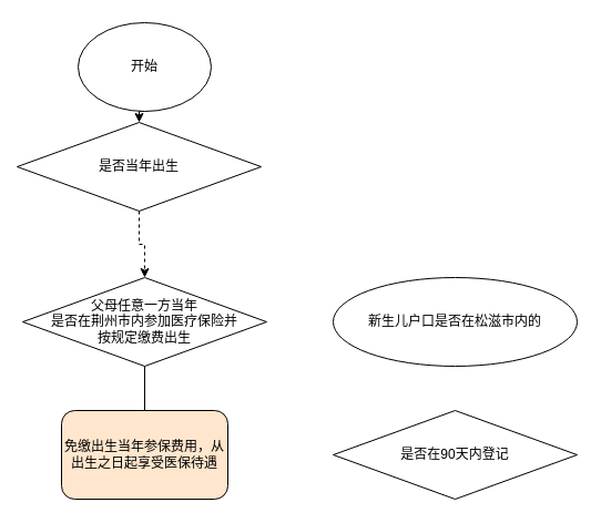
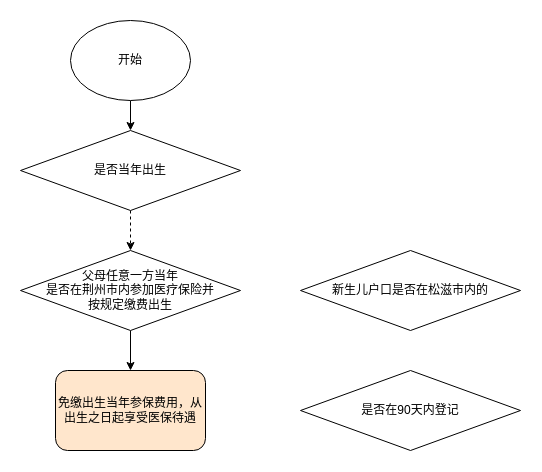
- <mxCell id="5" value="是否当年出生" style="rhombus;whiteSpace=wrap;html=1;" vertex="1" parent="1"><mxGeometry x="15" y="110" width="220" height="80" as="geometry" /></mxCell>
+ <mxCell id="5" value="是否当年出生" style="rhombus;whiteSpace=wrap;html=1;" vertex="1" parent="1"><mxGeometry x="20" y="130" width="220" height="80" as="geometry" /></mxCell>
- <mxCell id="8" value="新生儿户口是否在松滋市内的" style="ellipse;whiteSpace=wrap;html=1;" vertex="1" parent="1"><mxGeometry x="300" y="250" width="220" height="80" as="geometry" /></mxCell>
+ <mxCell id="8" value="新生儿户口是否在松滋市内的" style="rhombus;whiteSpace=wrap;html=1;" vertex="1" parent="1"><mxGeometry x="300" y="250" width="220" height="80" as="geometry" /></mxCell>
- <mxCell id="6" style="edgeStyle=orthogonalEdgeStyle;rounded=0;orthogonalLoop=1;jettySize=auto;html=1;exitX=0.5;exitY=1;exitDx=0;exitDy=0;entryX=0.5;entryY=0;entryDx=0;entryDy=0;endArrow=none;" edge="1" parent="1" source="7" target="9"><mxGeometry relative="1" as="geometry" /></mxCell>
+ <mxCell id="6" style="edgeStyle=orthogonalEdgeStyle;rounded=0;orthogonalLoop=1;jettySize=auto;html=1;exitX=0.5;exitY=1;exitDx=0;exitDy=0;entryX=0.5;entryY=0;entryDx=0;entryDy=0;" edge="1" parent="1" source="7" target="9"><mxGeometry relative="1" as="geometry" /></mxCell>
